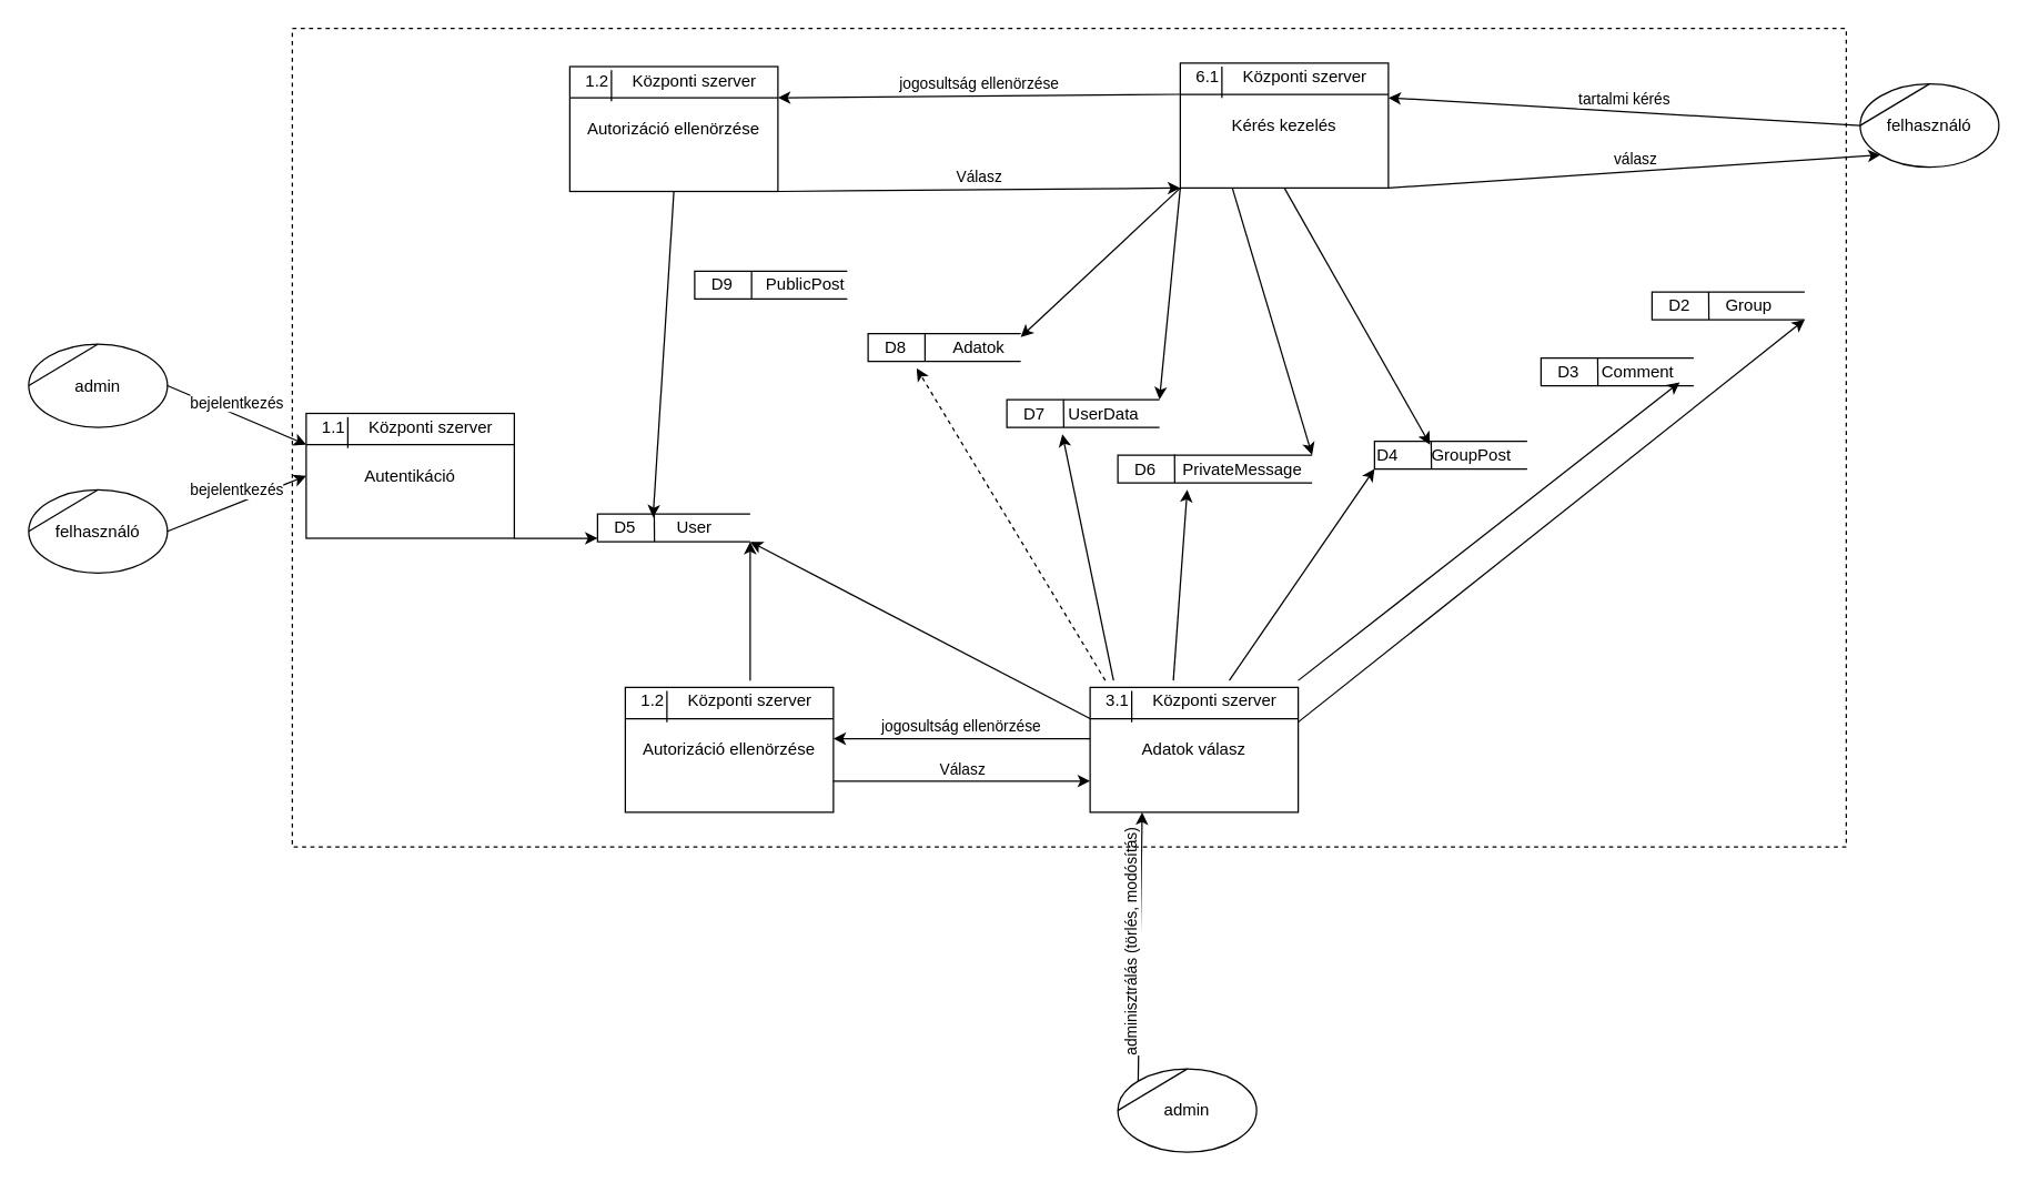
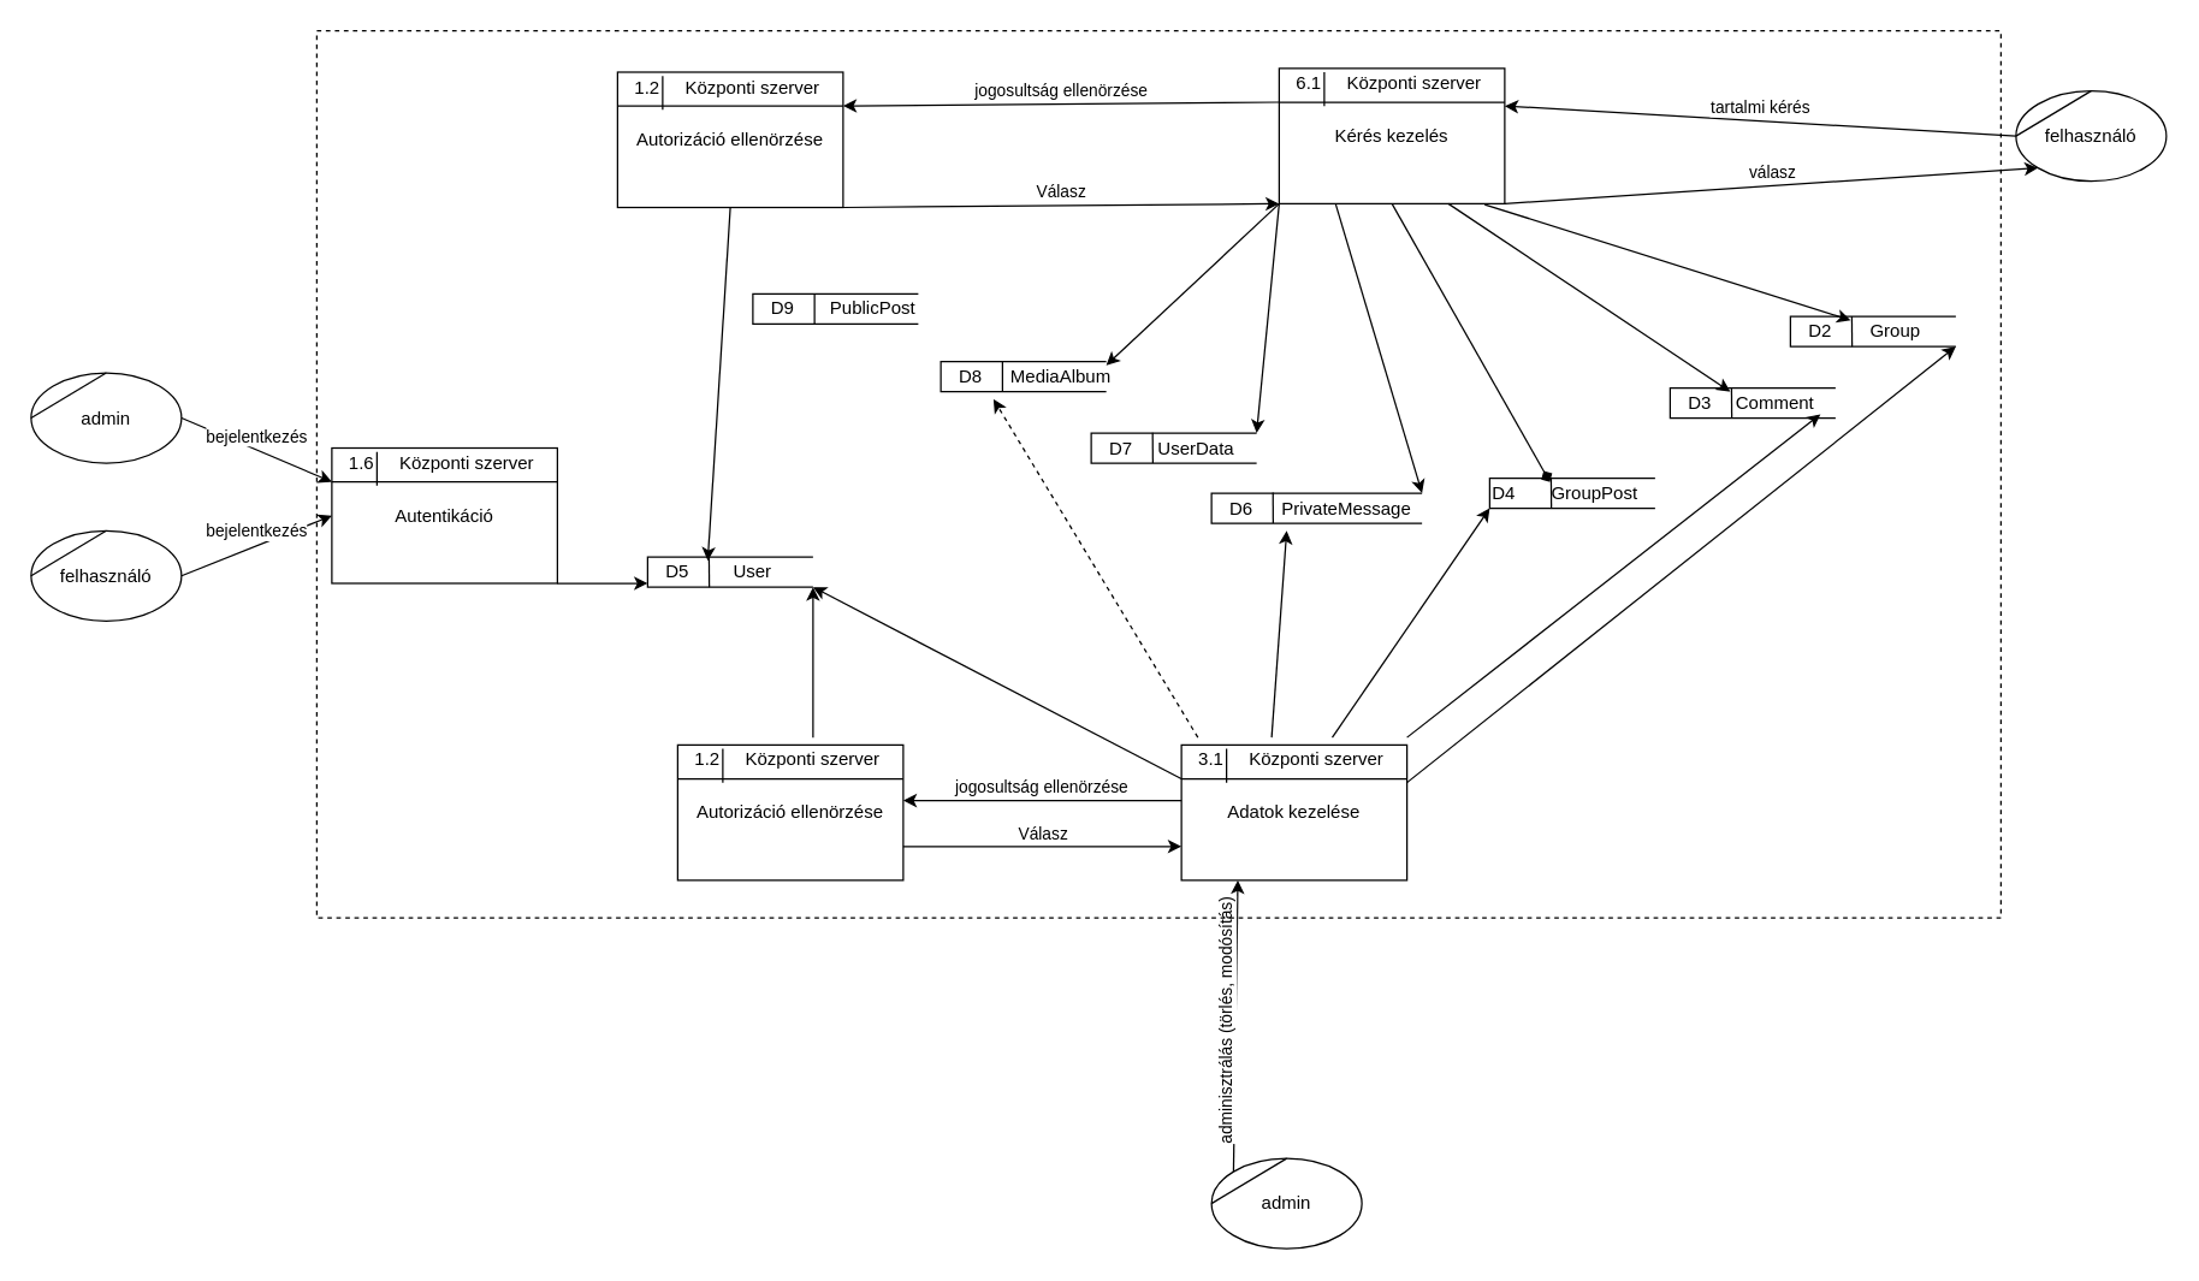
+ <mxCell id="49" value="" style="endArrow=classic;html=1;rounded=0;entryX=0;entryY=0.25;entryDx=0;entryDy=0;exitX=0.911;exitY=1.006;exitDx=0;exitDy=0;exitPerimeter=0;" parent="1" source="2" target="35" edge="1"><mxGeometry width="50" height="50" relative="1" as="geometry"><mxPoint x="870" y="230" as="sourcePoint" /><mxPoint x="920" y="180" as="targetPoint" /></mxGeometry></mxCell>
+ <mxCell id="48" value="" style="endArrow=classic;html=1;rounded=0;exitX=0.75;exitY=1;exitDx=0;exitDy=0;entryX=0;entryY=0.25;entryDx=0;entryDy=0;" parent="1" source="2" target="39" edge="1"><mxGeometry width="50" height="50" relative="1" as="geometry"><mxPoint x="830" y="220" as="sourcePoint" /><mxPoint x="880" y="170" as="targetPoint" /></mxGeometry></mxCell>
- <mxCell id="27" value="Adatok" style="text;html=1;strokeColor=none;fillColor=none;align=center;verticalAlign=middle;whiteSpace=wrap;rounded=0;" parent="1" vertex="1"><mxGeometry x="675" y="235" width="60" height="30" as="geometry" /></mxCell>
+ <mxCell id="27" value="MediaAlbum" style="text;html=1;strokeColor=none;fillColor=none;align=center;verticalAlign=middle;whiteSpace=wrap;rounded=0;" parent="1" vertex="1"><mxGeometry x="675" y="235" width="60" height="30" as="geometry" /></mxCell>
- <mxCell id="52" value="1.1" style="text;html=1;strokeColor=none;fillColor=none;align=center;verticalAlign=middle;whiteSpace=wrap;rounded=0;" parent="1" vertex="1"><mxGeometry x="210" y="292.5" width="60" height="30" as="geometry" /></mxCell>
+ <mxCell id="52" value="1.6" style="text;html=1;strokeColor=none;fillColor=none;align=center;verticalAlign=middle;whiteSpace=wrap;rounded=0;" parent="1" vertex="1"><mxGeometry x="210" y="292.5" width="60" height="30" as="geometry" /></mxCell>
- <mxCell id="47" value="" style="endArrow=classic;html=1;rounded=0;entryX=0;entryY=0.25;entryDx=0;entryDy=0;exitX=0.5;exitY=1;exitDx=0;exitDy=0;" parent="1" source="2" target="42" edge="1"><mxGeometry width="50" height="50" relative="1" as="geometry"><mxPoint x="830" y="220" as="sourcePoint" /><mxPoint x="880" y="170" as="targetPoint" /></mxGeometry></mxCell>
+ <mxCell id="47" value="" style="endArrow=diamond;html=1;rounded=0;entryX=0;entryY=0.25;entryDx=0;entryDy=0;exitX=0.5;exitY=1;exitDx=0;exitDy=0;" parent="1" source="2" target="42" edge="1"><mxGeometry width="50" height="50" relative="1" as="geometry"><mxPoint x="830" y="220" as="sourcePoint" /><mxPoint x="880" y="170" as="targetPoint" /></mxGeometry></mxCell>
- <mxCell id="77" value="" style="endArrow=classic;html=1;rounded=0;fontSize=11;entryX=0;entryY=1;entryDx=0;entryDy=0;" parent="1" source="70" target="23" edge="1"><mxGeometry width="50" height="50" relative="1" as="geometry"><mxPoint x="770" y="470" as="sourcePoint" /><mxPoint x="820" y="420" as="targetPoint" /></mxGeometry></mxCell>
- <mxCell id="69" value="Adatok válasz" style="rounded=0;whiteSpace=wrap;html=1;fillColor=default;" parent="1" vertex="1"><mxGeometry x="785" y="495" width="150" height="90" as="geometry" /></mxCell>
+ <mxCell id="69" value="Adatok kezelése" style="rounded=0;whiteSpace=wrap;html=1;fillColor=default;" parent="1" vertex="1"><mxGeometry x="785" y="495" width="150" height="90" as="geometry" /></mxCell>
